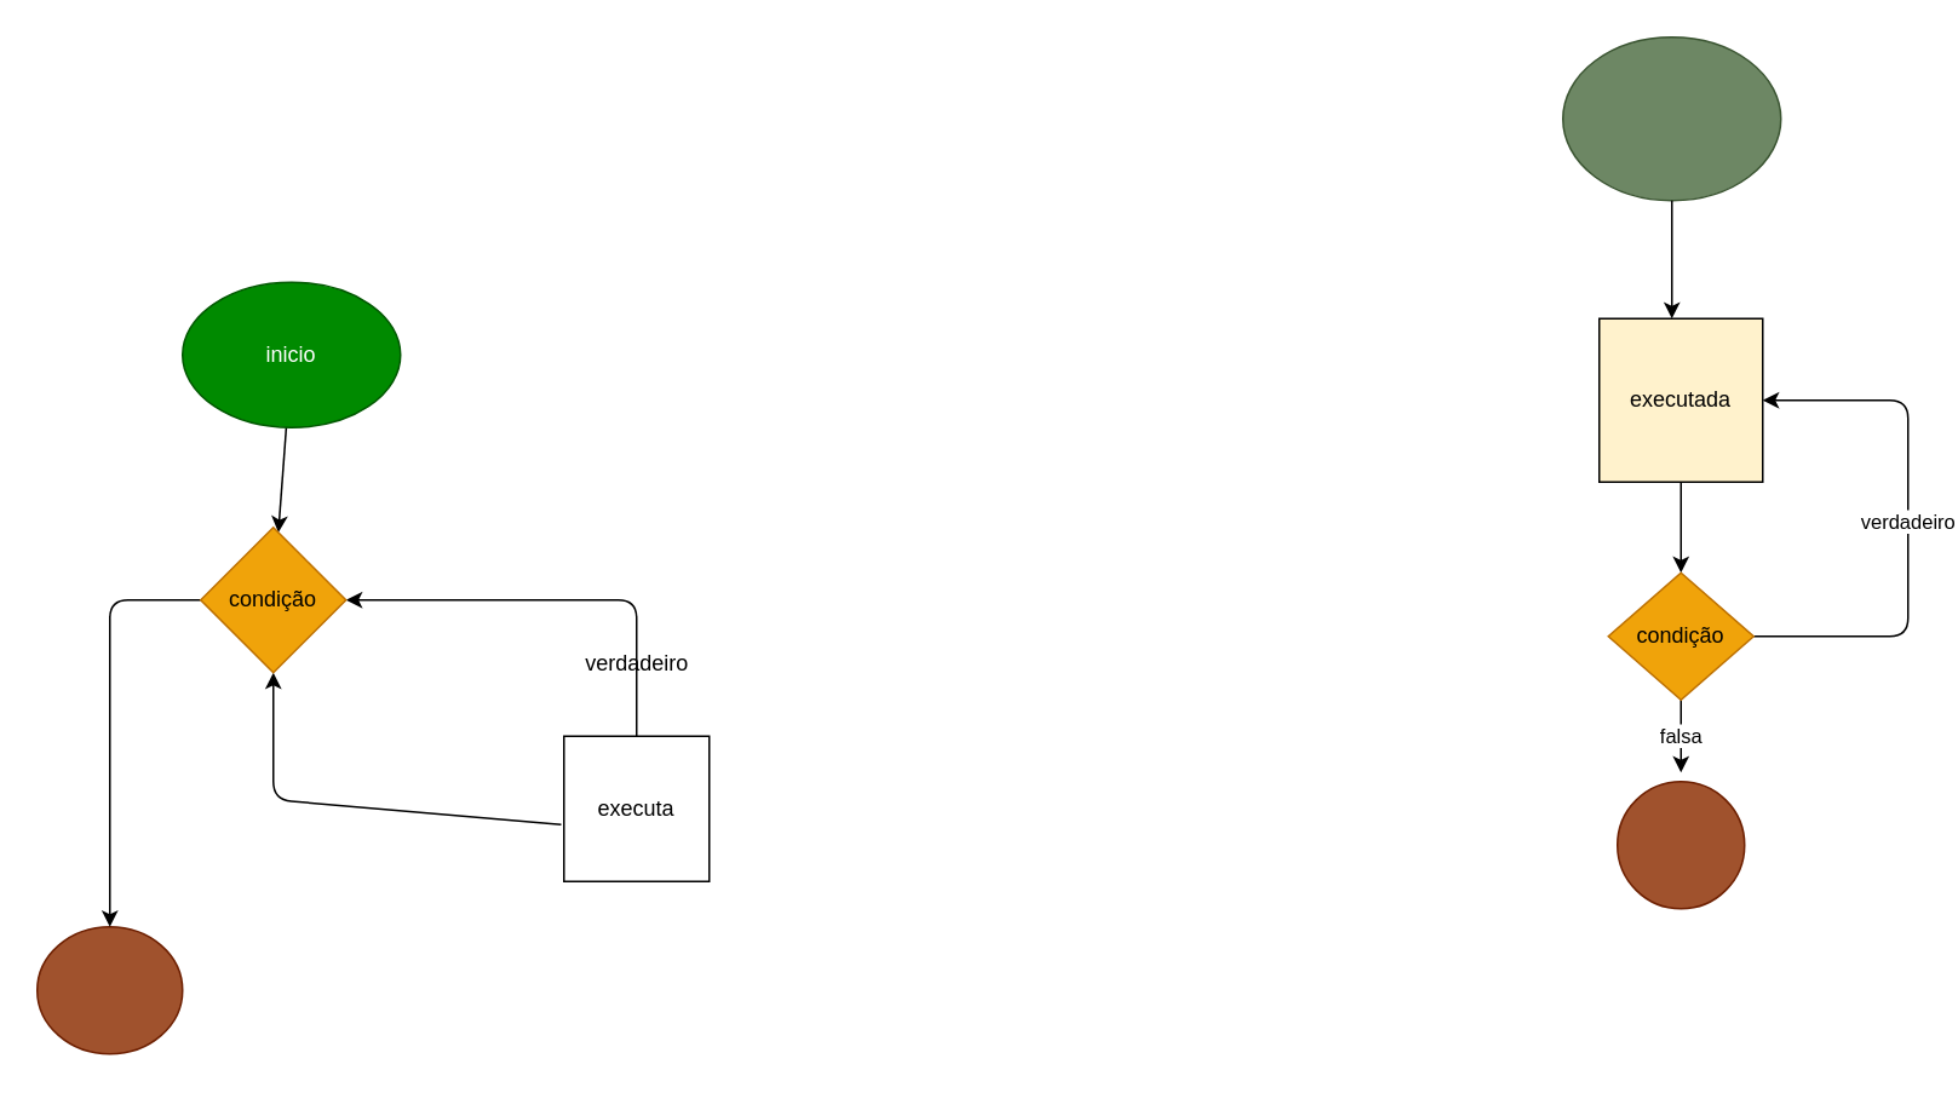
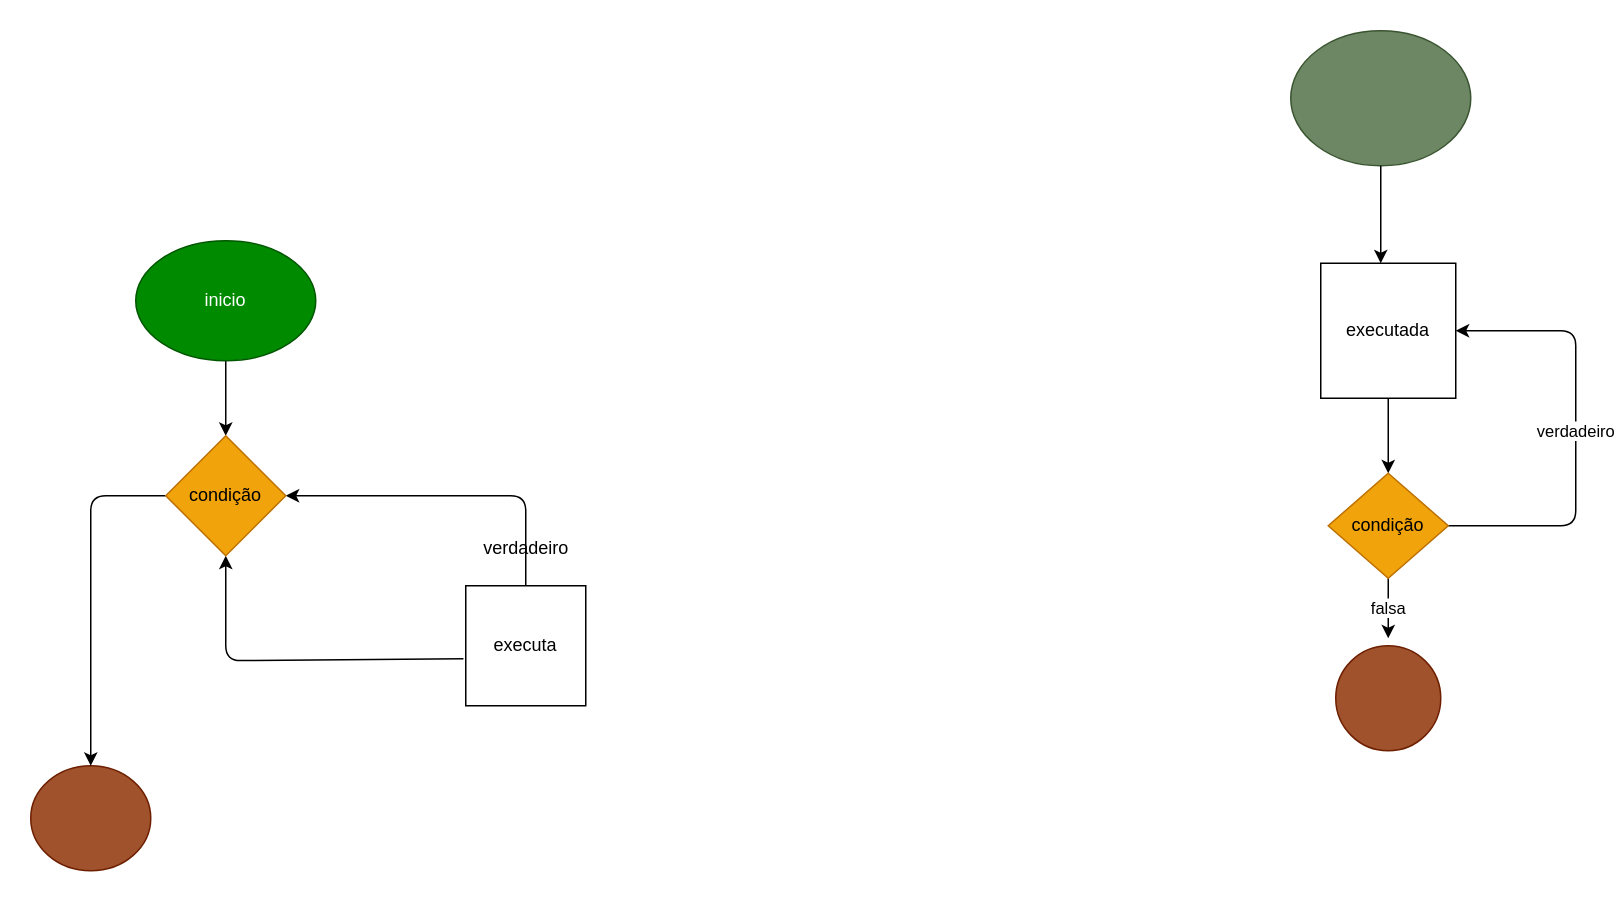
- <mxCell id="3" value="inicio" style="ellipse;whiteSpace=wrap;html=1;fillColor=#008a00;fontColor=#ffffff;strokeColor=#005700;" parent="1" vertex="1"><mxGeometry x="100" y="155" width="120" height="80" as="geometry" /></mxCell>
+ <mxCell id="3" value="inicio" style="ellipse;whiteSpace=wrap;html=1;fillColor=#008a00;fontColor=#ffffff;strokeColor=#005700;" parent="1" vertex="1"><mxGeometry x="90" y="160" width="120" height="80" as="geometry" /></mxCell>
- <mxCell id="14" value="executada" style="whiteSpace=wrap;html=1;aspect=fixed;fillColor=#fff2cc;" parent="1" vertex="1"><mxGeometry x="880" y="175" width="90" height="90" as="geometry" /></mxCell>
+ <mxCell id="14" value="executada" style="whiteSpace=wrap;html=1;aspect=fixed;" parent="1" vertex="1"><mxGeometry x="880" y="175" width="90" height="90" as="geometry" /></mxCell>
- <mxCell id="7" value="executa" style="whiteSpace=wrap;html=1;aspect=fixed;" parent="1" vertex="1"><mxGeometry x="310" y="405" width="80" height="80" as="geometry" /></mxCell>
+ <mxCell id="7" value="executa" style="whiteSpace=wrap;html=1;aspect=fixed;" parent="1" vertex="1"><mxGeometry x="310" y="390" width="80" height="80" as="geometry" /></mxCell>
